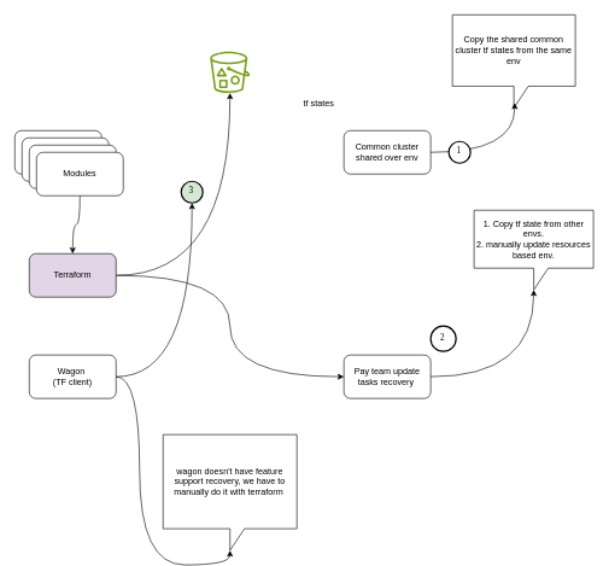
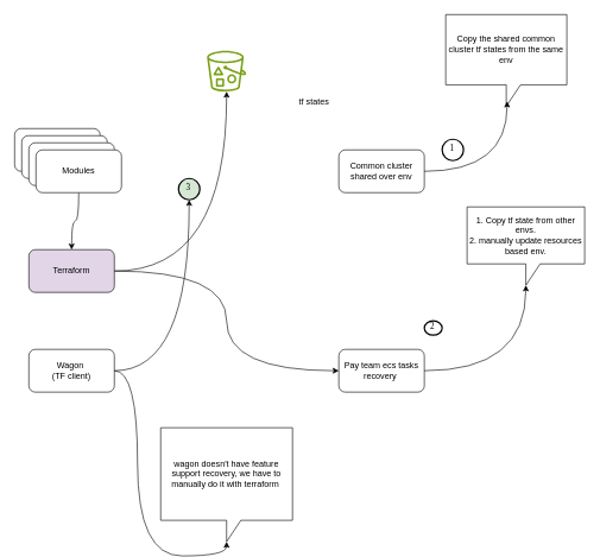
- <mxCell id="3" value="Common cluster shared over env" style="rounded=1;whiteSpace=wrap;html=1;" vertex="1" parent="1"><mxGeometry x="475" y="180" width="120" height="60" as="geometry" /></mxCell>
+ <mxCell id="3" value="Common cluster shared over env" style="rounded=1;whiteSpace=wrap;html=1;" vertex="1" parent="1"><mxGeometry x="475" y="210" width="120" height="60" as="geometry" /></mxCell>
- <mxCell id="23" value="2" style="ellipse;whiteSpace=wrap;html=1;aspect=fixed;strokeWidth=2;fontFamily=Tahoma;spacingBottom=4;spacingRight=2;" vertex="1" parent="1"><mxGeometry x="595" y="450" width="35" height="35" as="geometry" /></mxCell>
+ <mxCell id="23" value="2" style="ellipse;whiteSpace=wrap;html=1;aspect=fixed;strokeWidth=2;fontFamily=Tahoma;spacingBottom=4;spacingRight=2;" vertex="1" parent="1"><mxGeometry x="595" y="450" width="25" height="20" as="geometry" /></mxCell>
- <mxCell id="4" value="Pay team update tasks recovery&amp;nbsp;" style="rounded=1;whiteSpace=wrap;html=1;" vertex="1" parent="1"><mxGeometry x="475" y="490" width="120" height="60" as="geometry" /></mxCell>
+ <mxCell id="4" value="Pay team ecs tasks recovery&amp;nbsp;" style="rounded=1;whiteSpace=wrap;html=1;" vertex="1" parent="1"><mxGeometry x="475" y="490" width="120" height="60" as="geometry" /></mxCell>
